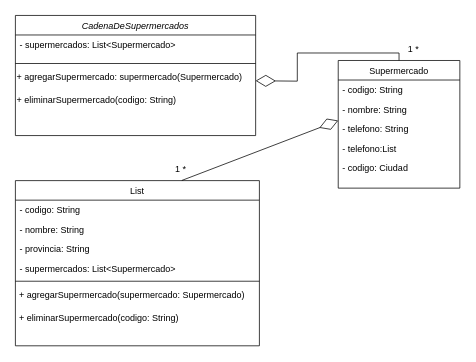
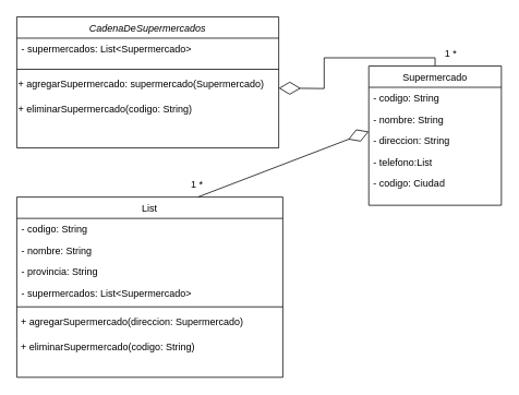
- <mxCell id="18" value="- telefono: String" style="text;align=left;verticalAlign=top;spacingLeft=4;spacingRight=4;overflow=hidden;rotatable=0;points=[[0,0.5],[1,0.5]];portConstraint=eastwest;rounded=0;shadow=0;html=0;" parent="15" vertex="1"><mxGeometry y="78" width="162" height="26" as="geometry" /></mxCell>
+ <mxCell id="18" value="- direccion: String" style="text;align=left;verticalAlign=top;spacingLeft=4;spacingRight=4;overflow=hidden;rotatable=0;points=[[0,0.5],[1,0.5]];portConstraint=eastwest;rounded=0;shadow=0;html=0;" parent="15" vertex="1"><mxGeometry y="78" width="162" height="26" as="geometry" /></mxCell>
- <mxCell id="13" value="&amp;nbsp;+ agregarSupermercado(supermercado: Supermercado)" style="text;html=1;align=left;verticalAlign=middle;resizable=0;points=[];autosize=1;strokeColor=none;fillColor=none;" parent="7" vertex="1"><mxGeometry y="138" width="325" height="30" as="geometry" /></mxCell>
+ <mxCell id="13" value="&amp;nbsp;+ agregarSupermercado(direccion: Supermercado)" style="text;html=1;align=left;verticalAlign=middle;resizable=0;points=[];autosize=1;strokeColor=none;fillColor=none;" parent="7" vertex="1"><mxGeometry y="138" width="325" height="30" as="geometry" /></mxCell>
